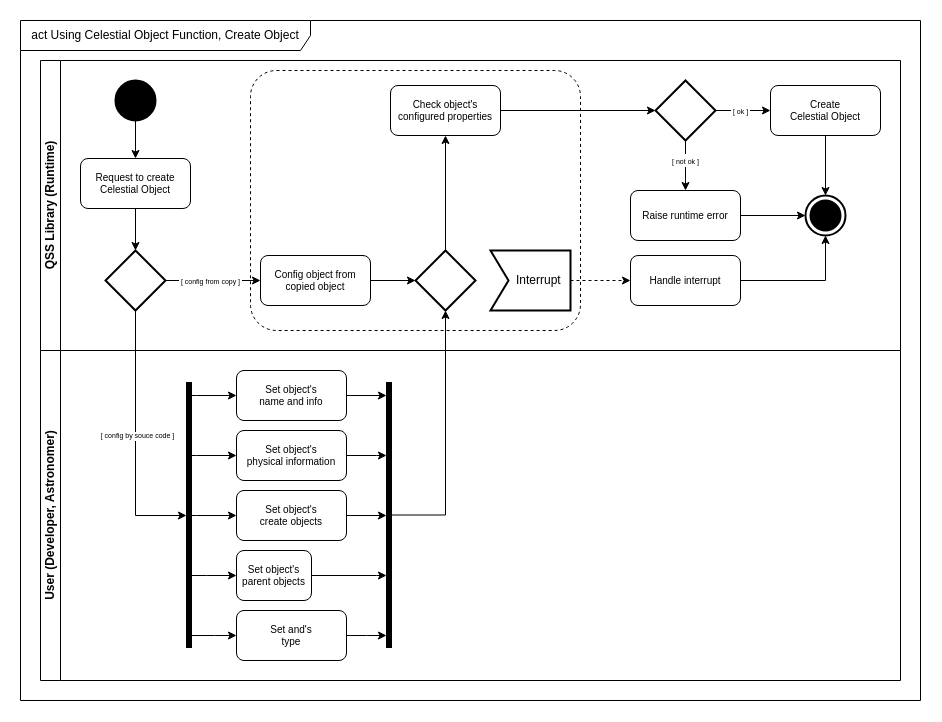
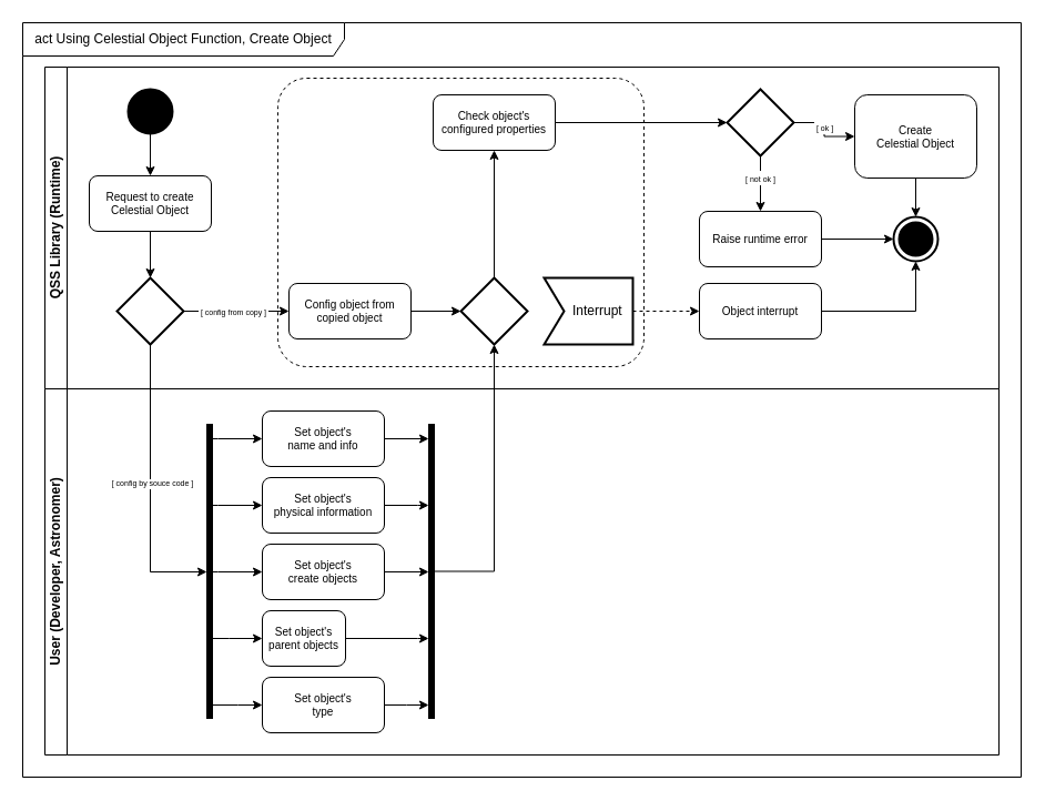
- <mxCell id="34" value="Create&lt;div&gt;Celestial Object&lt;/div&gt;" style="shape=rect;html=1;rounded=1;whiteSpace=wrap;align=center;fontSize=10;" vertex="1" parent="21"><mxGeometry x="730" y="25" width="110" height="50" as="geometry" /></mxCell>
+ <mxCell id="34" value="Create&lt;div&gt;Celestial Object&lt;/div&gt;" style="shape=rect;html=1;rounded=1;whiteSpace=wrap;align=center;fontSize=10;" vertex="1" parent="21"><mxGeometry x="730" y="25" width="110" height="75" as="geometry" /></mxCell>
- <mxCell id="45" value="Handle interrupt" style="shape=rect;html=1;rounded=1;whiteSpace=wrap;align=center;fontSize=10;" vertex="1" parent="21"><mxGeometry x="590" y="195" width="110" height="50" as="geometry" /></mxCell>
+ <mxCell id="45" value="Object interrupt" style="shape=rect;html=1;rounded=1;whiteSpace=wrap;align=center;fontSize=10;" vertex="1" parent="21"><mxGeometry x="590" y="195" width="110" height="50" as="geometry" /></mxCell>
- <mxCell id="13" value="Set and's&lt;div&gt;type&lt;/div&gt;" style="shape=rect;html=1;rounded=1;whiteSpace=wrap;align=center;fontSize=10;" vertex="1" parent="3"><mxGeometry x="196" y="260" width="110" height="50" as="geometry" /></mxCell>
+ <mxCell id="13" value="Set object's&lt;div&gt;type&lt;/div&gt;" style="shape=rect;html=1;rounded=1;whiteSpace=wrap;align=center;fontSize=10;" vertex="1" parent="3"><mxGeometry x="196" y="260" width="110" height="50" as="geometry" /></mxCell>
